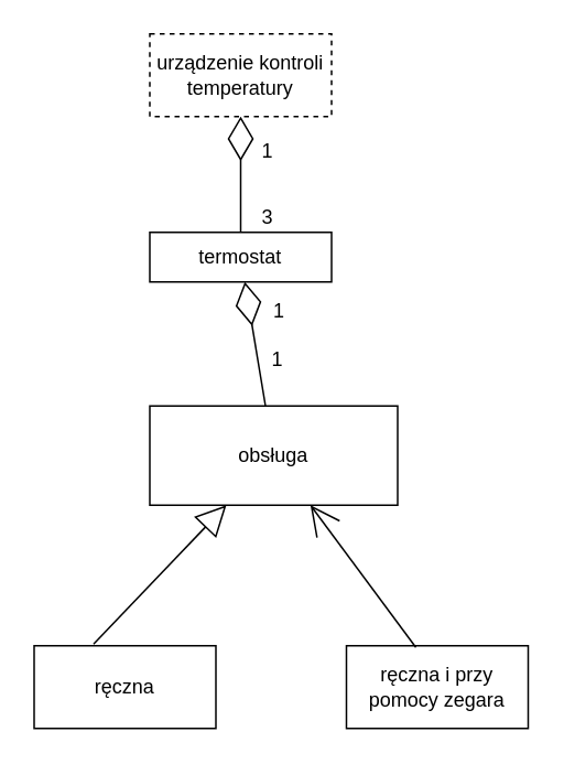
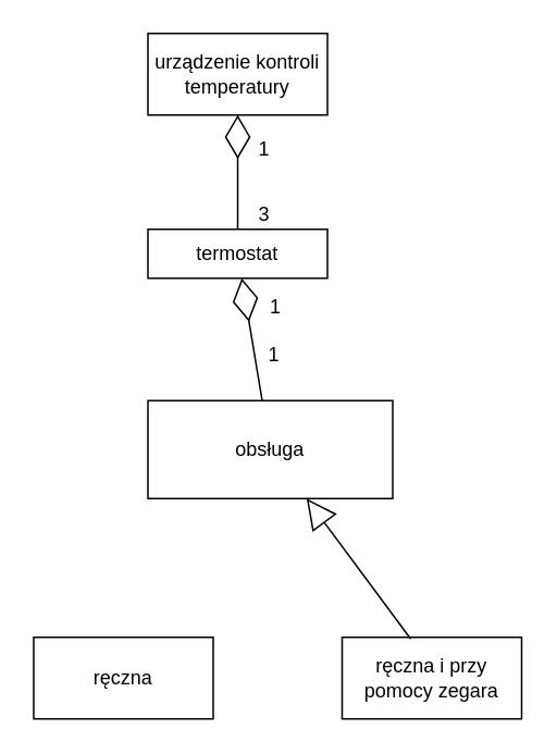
- <mxCell id="2" value="urządzenie kontroli temperatury" style="html=1;whiteSpace=wrap;dashed=1;" parent="1" vertex="1"><mxGeometry x="90" y="20" width="110" height="50" as="geometry" /></mxCell>
+ <mxCell id="2" value="urządzenie kontroli temperatury" style="html=1;whiteSpace=wrap;" parent="1" vertex="1"><mxGeometry x="90" y="20" width="110" height="50" as="geometry" /></mxCell>
- <mxCell id="14" value="" style="endArrow=open;endSize=16;endFill=0;html=1;rounded=0;exitX=0.382;exitY=0.02;exitDx=0;exitDy=0;exitPerimeter=0;" parent="1" source="12" target="4" edge="1"><mxGeometry width="160" relative="1" as="geometry"><mxPoint x="200" y="360" as="sourcePoint" /><mxPoint x="279" y="305" as="targetPoint" /></mxGeometry></mxCell>
+ <mxCell id="14" value="" style="endArrow=block;endSize=16;endFill=0;html=1;rounded=0;exitX=0.382;exitY=0.02;exitDx=0;exitDy=0;exitPerimeter=0;" parent="1" source="12" target="4" edge="1"><mxGeometry width="160" relative="1" as="geometry"><mxPoint x="200" y="360" as="sourcePoint" /><mxPoint x="279" y="305" as="targetPoint" /></mxGeometry></mxCell>
- <mxCell id="13" value="" style="endArrow=block;endSize=16;endFill=0;html=1;rounded=0;exitX=0.327;exitY=-0.02;exitDx=0;exitDy=0;exitPerimeter=0;" parent="1" source="11" target="4" edge="1"><mxGeometry width="160" relative="1" as="geometry"><mxPoint x="35.5" y="365" as="sourcePoint" /><mxPoint x="114.5" y="310" as="targetPoint" /></mxGeometry></mxCell>
